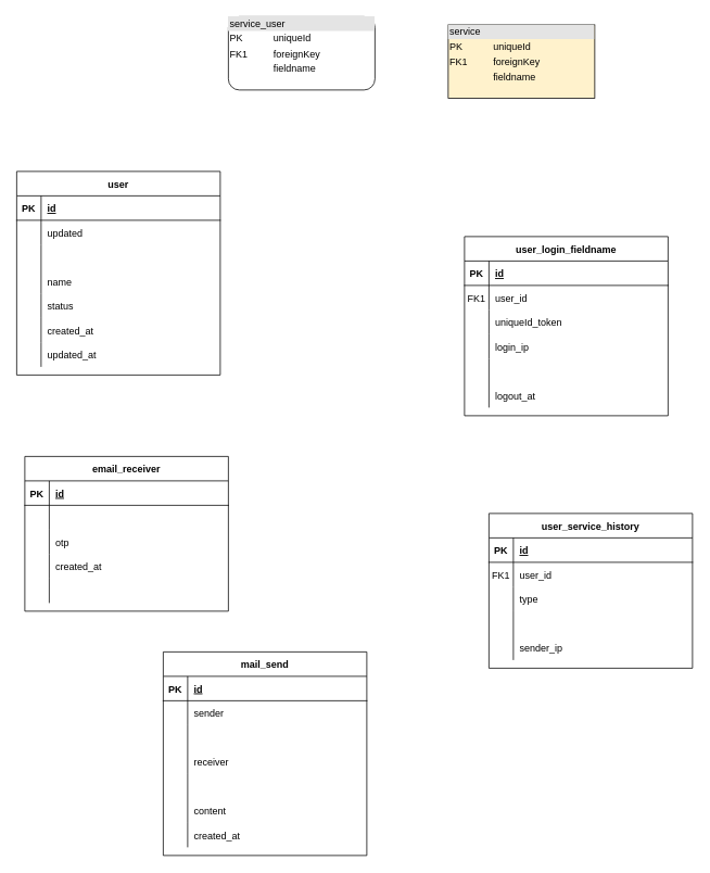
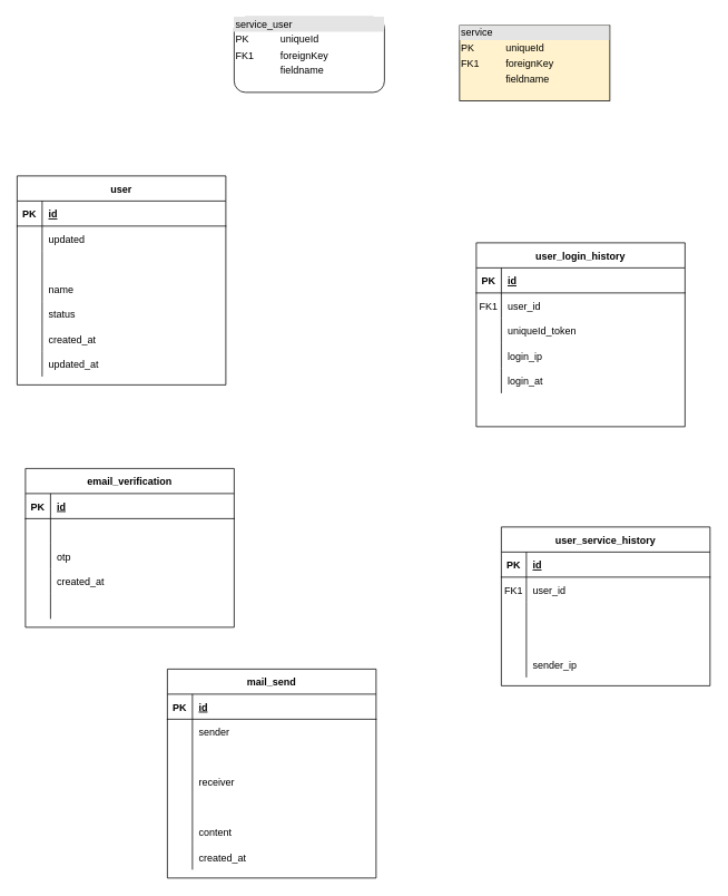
- <mxCell id="4" value="user_login_fieldname" style="shape=table;startSize=30;container=1;collapsible=1;childLayout=tableLayout;fixedRows=1;rowLines=0;fontStyle=1;align=center;resizeLast=1;" vertex="1" parent="1"><mxGeometry x="570" y="290" width="250" height="220" as="geometry" /></mxCell>
+ <mxCell id="4" value="user_login_history" style="shape=table;startSize=30;container=1;collapsible=1;childLayout=tableLayout;fixedRows=1;rowLines=0;fontStyle=1;align=center;resizeLast=1;" vertex="1" parent="1"><mxGeometry x="570" y="290" width="250" height="220" as="geometry" /></mxCell>
+ <mxCell id="19" value="login_at" style="shape=partialRectangle;overflow=hidden;connectable=0;fillColor=none;top=0;left=0;bottom=0;right=0;align=left;spacingLeft=6;" vertex="1" parent="17"><mxGeometry x="30" width="220" height="30" as="geometry"><mxRectangle width="220" height="30" as="alternateBounds" /></mxGeometry></mxCell>
- <mxCell id="22" value="logout_at" style="shape=partialRectangle;overflow=hidden;connectable=0;fillColor=none;top=0;left=0;bottom=0;right=0;align=left;spacingLeft=6;" vertex="1" parent="20"><mxGeometry x="30" width="220" height="30" as="geometry"><mxRectangle width="220" height="30" as="alternateBounds" /></mxGeometry></mxCell>
- <mxCell id="59" value="email_receiver" style="shape=table;startSize=30;container=1;collapsible=1;childLayout=tableLayout;fixedRows=1;rowLines=0;fontStyle=1;align=center;resizeLast=1;" vertex="1" parent="1"><mxGeometry x="30" y="560" width="250" height="190" as="geometry" /></mxCell>
+ <mxCell id="59" value="email_verification" style="shape=table;startSize=30;container=1;collapsible=1;childLayout=tableLayout;fixedRows=1;rowLines=0;fontStyle=1;align=center;resizeLast=1;" vertex="1" parent="1"><mxGeometry x="30" y="560" width="250" height="190" as="geometry" /></mxCell>
- <mxCell id="32" value="type" style="shape=partialRectangle;overflow=hidden;connectable=0;fillColor=none;top=0;left=0;bottom=0;right=0;align=left;spacingLeft=6;" vertex="1" parent="30"><mxGeometry x="30" width="220" height="30" as="geometry"><mxRectangle width="220" height="30" as="alternateBounds" /></mxGeometry></mxCell>
